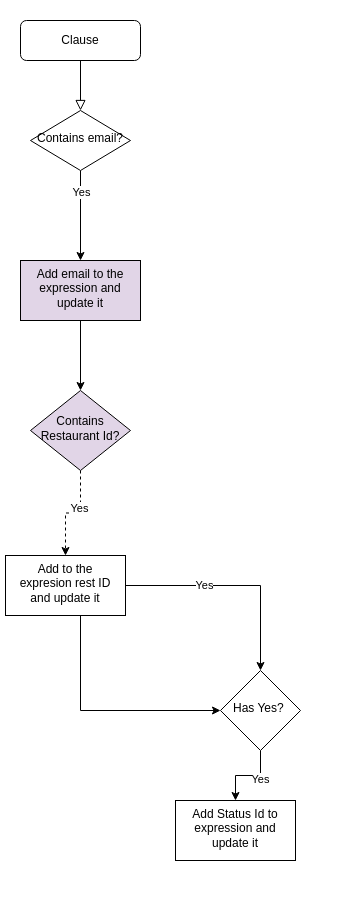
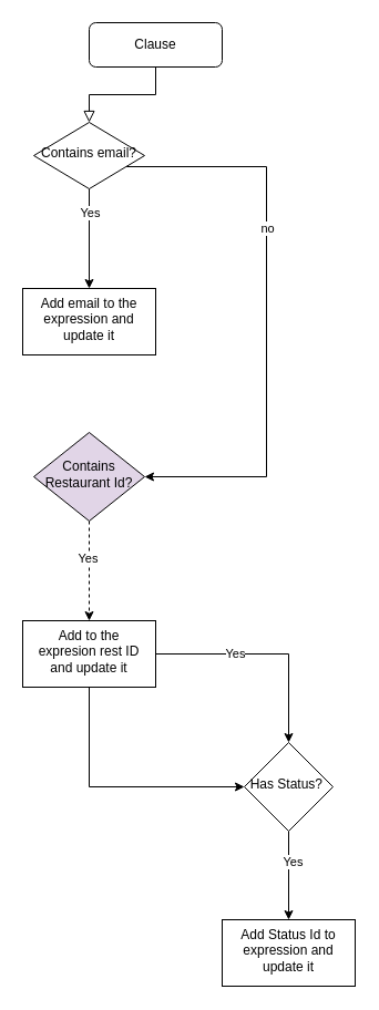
- <mxCell id="3" value="Clause" style="rounded=1;whiteSpace=wrap;html=1;fontSize=12;glass=0;strokeWidth=1;shadow=0;" parent="1" vertex="1"><mxGeometry x="20" y="20" width="120" height="40" as="geometry" /></mxCell>
+ <mxCell id="3" value="Clause" style="rounded=1;whiteSpace=wrap;html=1;fontSize=12;glass=0;strokeWidth=1;shadow=0;" parent="1" vertex="1"><mxGeometry x="80" y="20" width="120" height="40" as="geometry" /></mxCell>
+ <mxCell id="6" value="" style="edgeStyle=orthogonalEdgeStyle;rounded=0;orthogonalLoop=1;jettySize=auto;html=1;" edge="1" parent="1" source="8" target="13"><mxGeometry relative="1" as="geometry"><Array as="points"><mxPoint x="240" y="150" /><mxPoint x="240" y="430" /></Array></mxGeometry></mxCell>
+ <mxCell id="7" value="no" style="edgeLabel;html=1;align=center;verticalAlign=middle;resizable=0;points=[];" vertex="1" connectable="0" parent="6"><mxGeometry x="-0.294" relative="1" as="geometry"><mxPoint as="offset" /></mxGeometry></mxCell>
- <mxCell id="10" value="Add email to the expression and update it" style="whiteSpace=wrap;html=1;shadow=0;strokeWidth=1;spacing=6;spacingTop=-4;fillColor=#e1d5e7;" vertex="1" parent="1"><mxGeometry x="20" y="260" width="120" height="60" as="geometry" /></mxCell>
+ <mxCell id="10" value="Add email to the expression and update it" style="whiteSpace=wrap;html=1;shadow=0;strokeWidth=1;spacing=6;spacingTop=-4;" vertex="1" parent="1"><mxGeometry x="20" y="260" width="120" height="60" as="geometry" /></mxCell>
- <mxCell id="9" style="edgeStyle=orthogonalEdgeStyle;rounded=0;orthogonalLoop=1;jettySize=auto;html=1;" edge="1" parent="1" source="10" target="13"><mxGeometry relative="1" as="geometry" /></mxCell>
- <mxCell id="17" value="Add to the expresion rest ID and update it" style="whiteSpace=wrap;html=1;shadow=0;strokeWidth=1;spacing=6;spacingTop=-4;" vertex="1" parent="1"><mxGeometry x="5" y="555" width="120" height="60" as="geometry" /></mxCell>
+ <mxCell id="17" value="Add to the expresion rest ID and update it" style="whiteSpace=wrap;html=1;shadow=0;strokeWidth=1;spacing=6;spacingTop=-4;" vertex="1" parent="1"><mxGeometry x="20" y="560" width="120" height="60" as="geometry" /></mxCell>
- <mxCell id="20" value="Has Yes?&amp;nbsp;" style="rhombus;whiteSpace=wrap;html=1;shadow=0;strokeWidth=1;spacing=6;spacingTop=-4;" vertex="1" parent="1"><mxGeometry x="220" y="670" width="80" height="80" as="geometry" /></mxCell>
+ <mxCell id="20" value="Has Status?&amp;nbsp;" style="rhombus;whiteSpace=wrap;html=1;shadow=0;strokeWidth=1;spacing=6;spacingTop=-4;" vertex="1" parent="1"><mxGeometry x="220" y="670" width="80" height="80" as="geometry" /></mxCell>
- <mxCell id="21" value="Add Status Id to expression and update it" style="whiteSpace=wrap;html=1;shadow=0;strokeWidth=1;spacing=6;spacingTop=-4;" vertex="1" parent="1"><mxGeometry x="175" y="800" width="120" height="60" as="geometry" /></mxCell>
+ <mxCell id="21" value="Add Status Id to expression and update it" style="whiteSpace=wrap;html=1;shadow=0;strokeWidth=1;spacing=6;spacingTop=-4;" vertex="1" parent="1"><mxGeometry x="200" y="830" width="120" height="60" as="geometry" /></mxCell>
